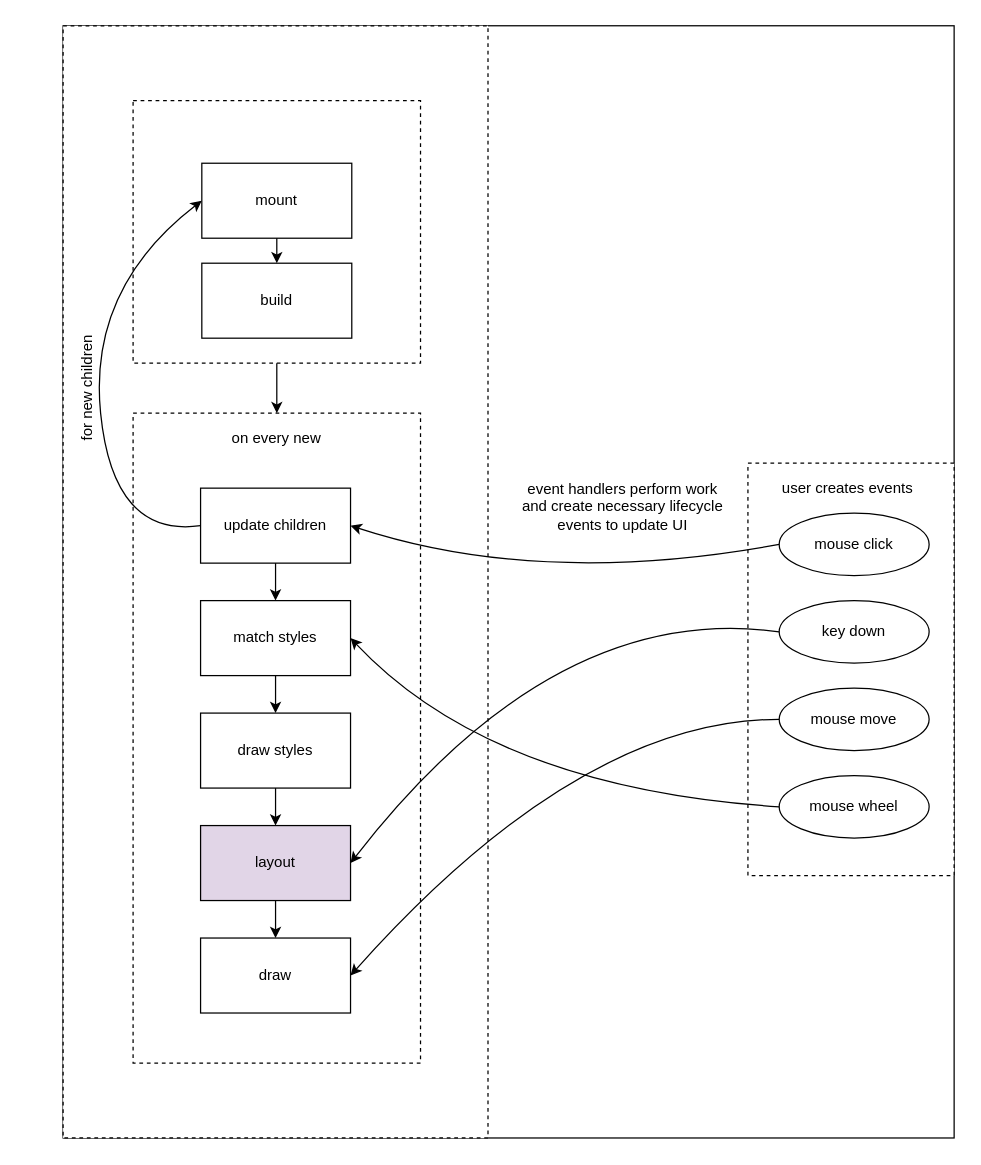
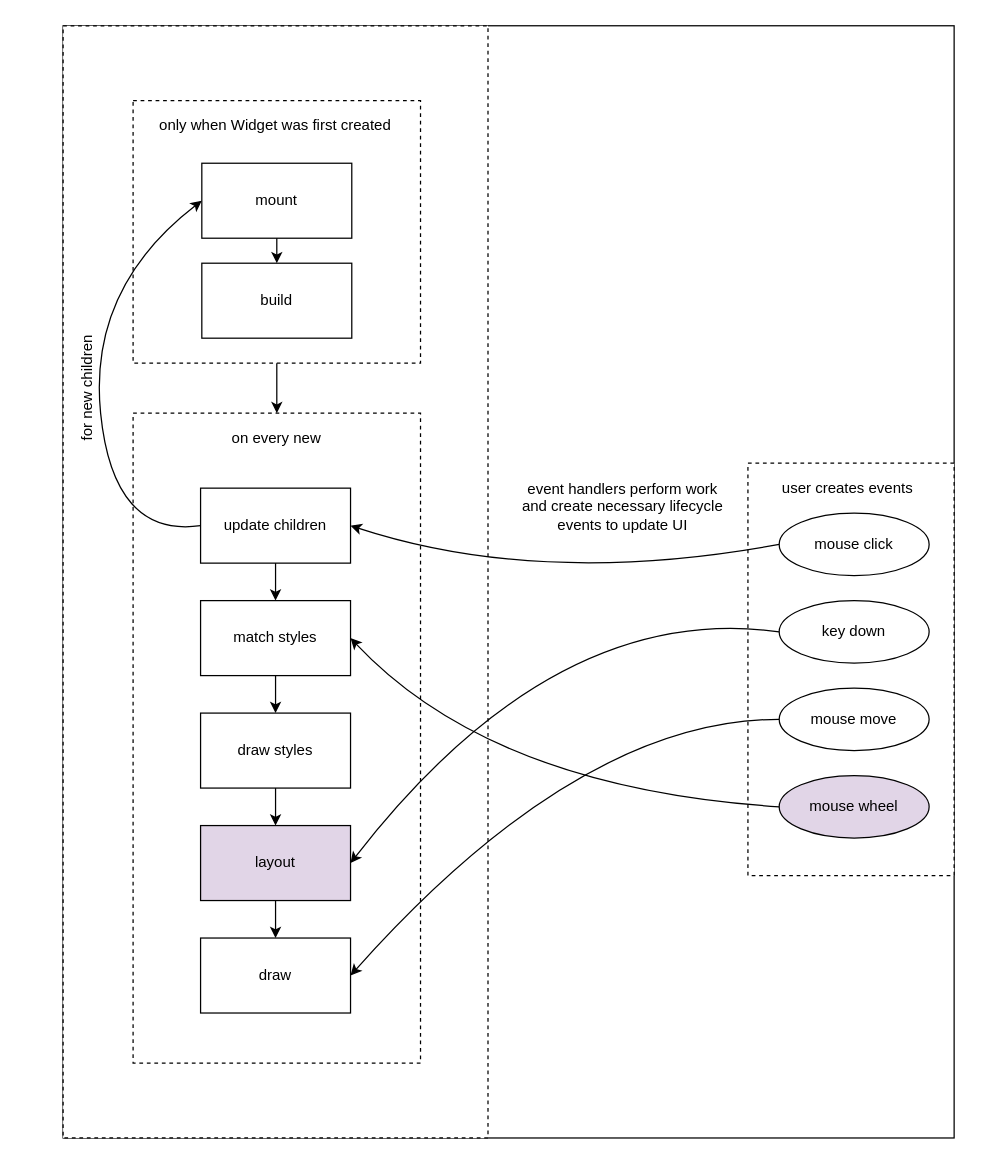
+ <mxCell id="13" value="only when Widget was first created" style="text;html=1;strokeColor=none;fillColor=none;align=center;verticalAlign=middle;whiteSpace=wrap;rounded=0;dashed=1;" vertex="1" parent="1"><mxGeometry x="120" y="90" width="200" height="20" as="geometry" /></mxCell>
- <mxCell id="31" value="mouse wheel" style="ellipse;whiteSpace=wrap;html=1;" vertex="1" parent="1"><mxGeometry x="623" y="620" width="120" height="50" as="geometry" /></mxCell>
+ <mxCell id="31" value="mouse wheel" style="ellipse;whiteSpace=wrap;html=1;fillColor=#e1d5e7;" vertex="1" parent="1"><mxGeometry x="623" y="620" width="120" height="50" as="geometry" /></mxCell>
